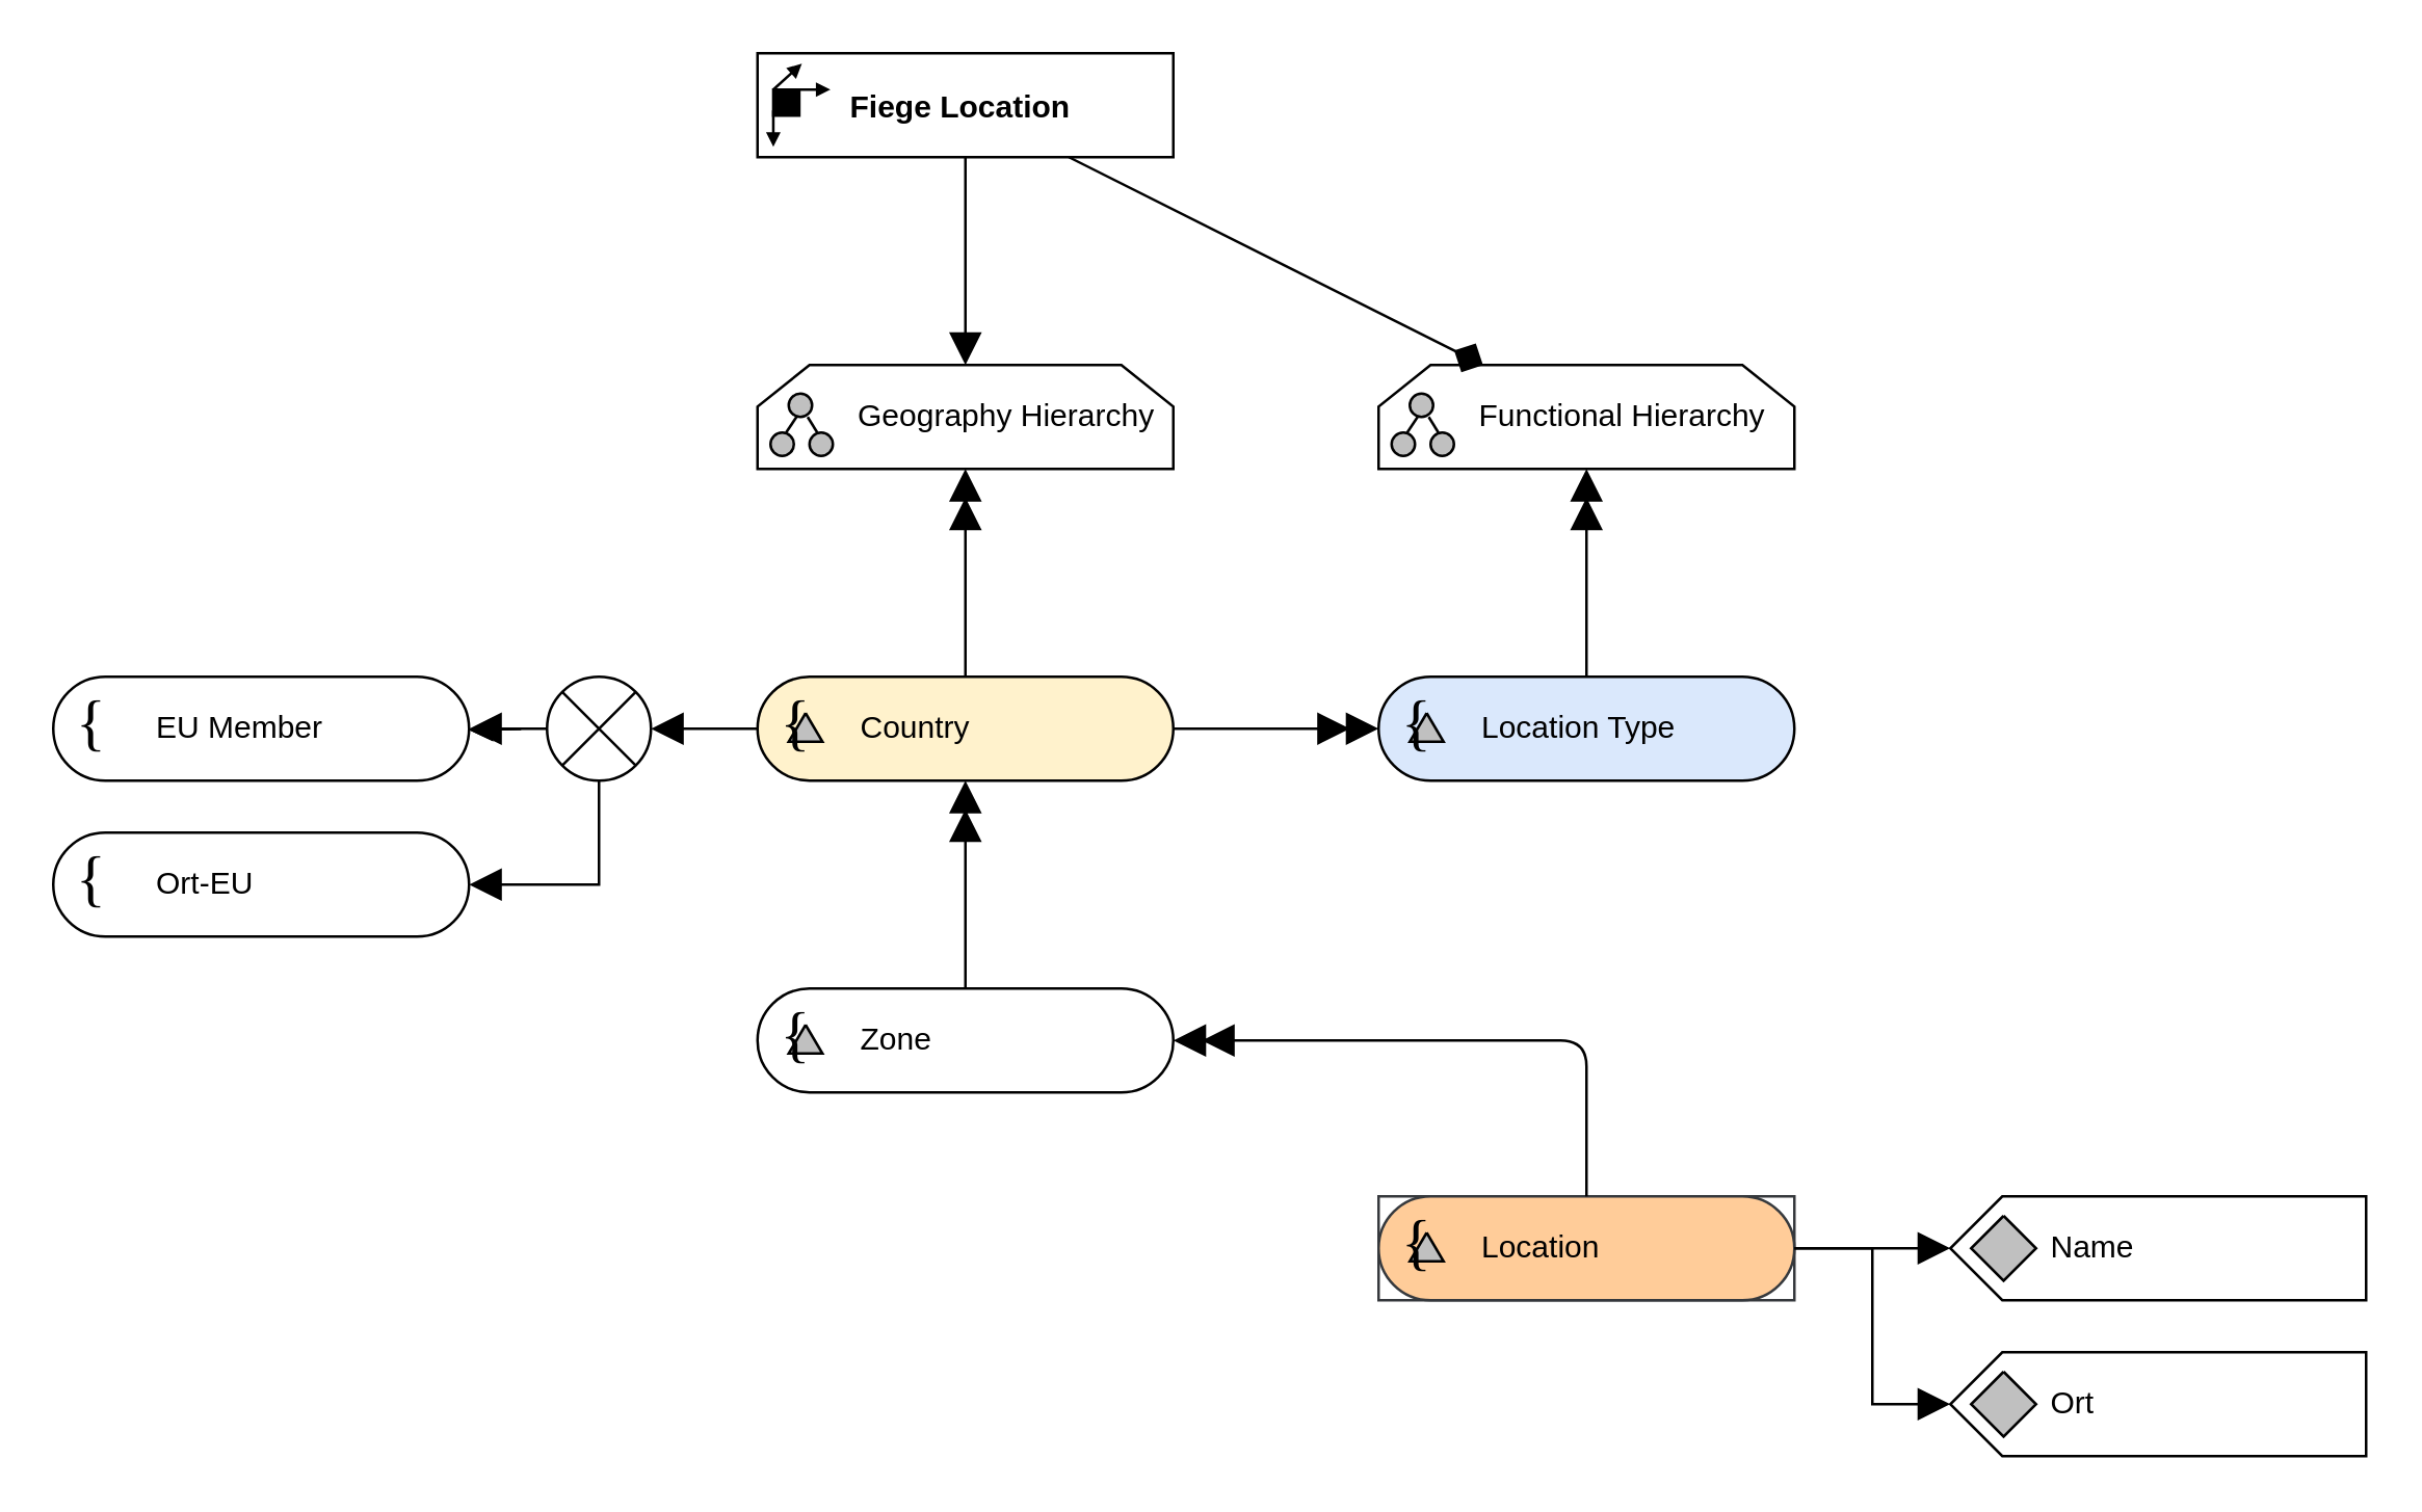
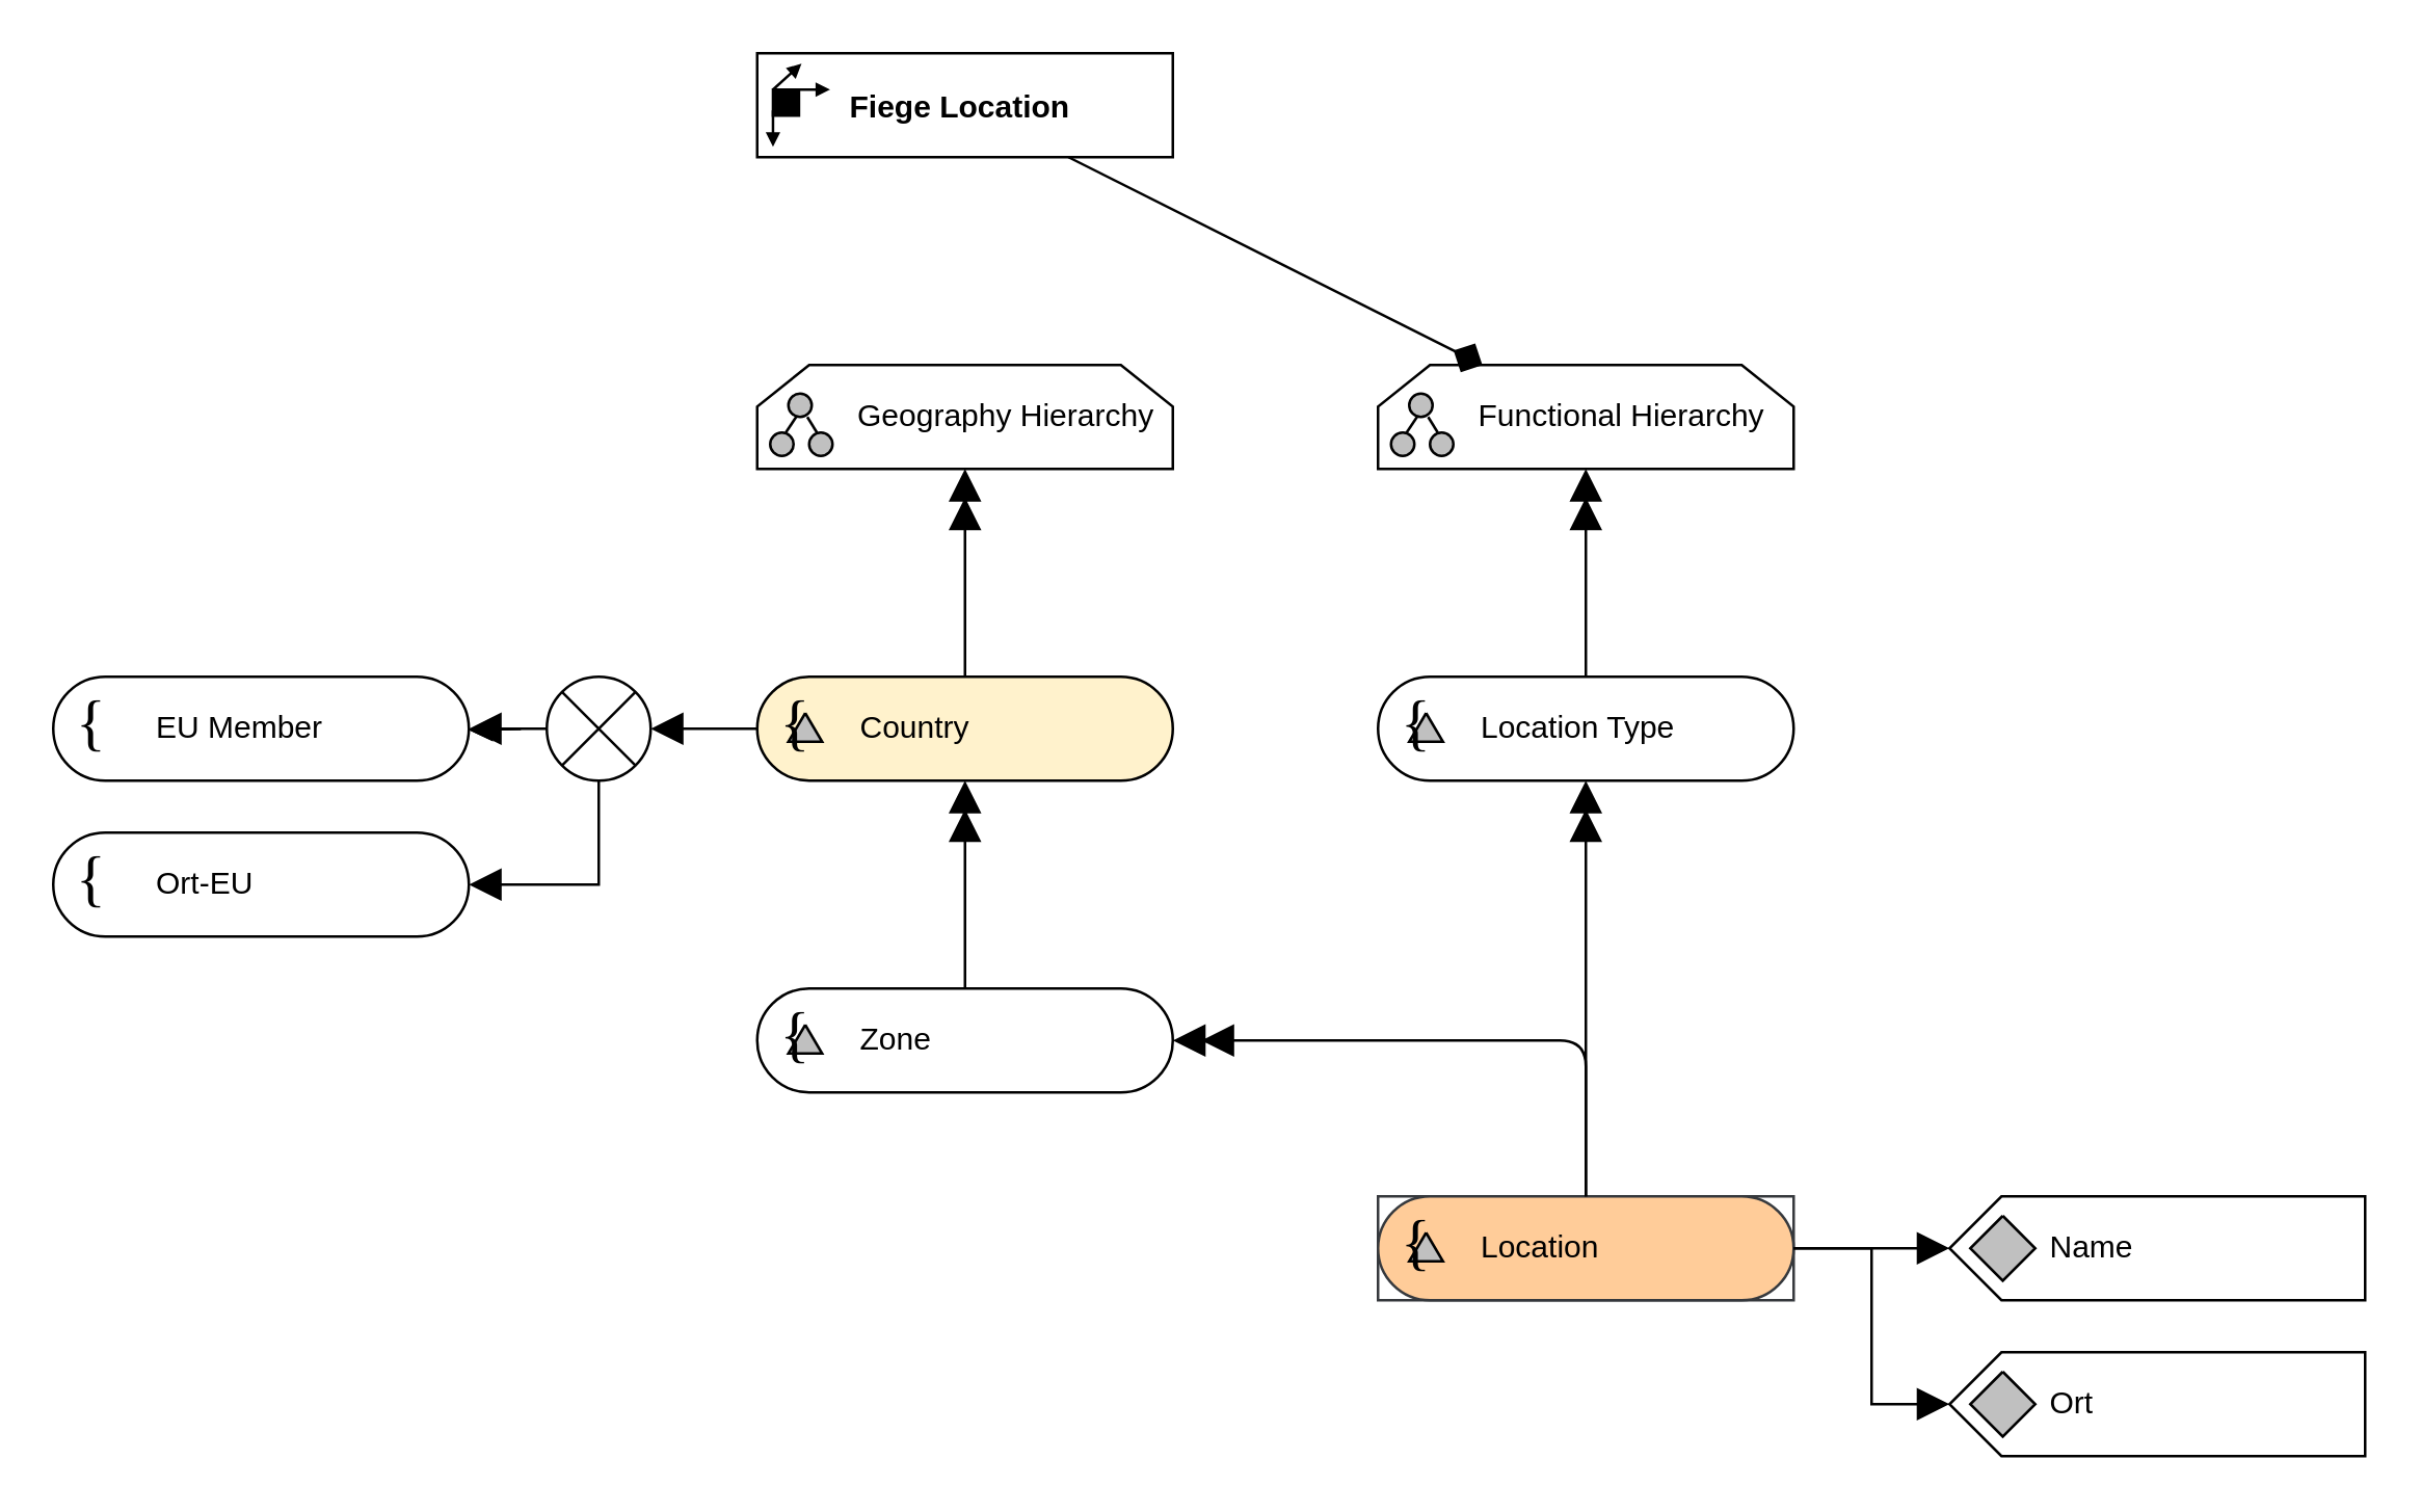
- <mxCell id="66" value="" style="vsdxID=5;edgeStyle=none;startArrow=none;endArrow=block;startSize=10;endSize=10;strokeColor=#000000;spacingTop=0;spacingBottom=0;spacingLeft=0;spacingRight=0;verticalAlign=middle;html=1;labelBackgroundColor=#FFFFFF;rounded=0;jumpStyle=arc;startFill=0;endFill=1;" edge="1" parent="1" source="9" target="2"><mxGeometry x="-152" y="-991" relative="1" as="geometry"><Array as="points" /><mxPoint x="210" y="10" as="sourcePoint" /><mxPoint x="210" y="90" as="targetPoint" /></mxGeometry></mxCell>
- <mxCell id="52" value="" style="vsdxID=5;edgeStyle=orthogonalEdgeStyle;startArrow=doubleBlock;endArrow=none;startSize=10;endSize=0;strokeColor=#000000;spacingTop=0;spacingBottom=0;spacingLeft=0;spacingRight=0;verticalAlign=middle;html=1;labelBackgroundColor=#FFFFFF;rounded=1;jumpStyle=arc;startFill=1;" edge="1" parent="1" source="42" target="32"><mxGeometry x="-152" y="-991" relative="1" as="geometry"><mxPoint x="620" y="190" as="sourcePoint" /><mxPoint x="620" y="270" as="targetPoint" /></mxGeometry></mxCell>
+ <mxCell id="52" value="" style="vsdxID=5;edgeStyle=orthogonalEdgeStyle;startArrow=doubleBlock;endArrow=none;startSize=10;endSize=0;strokeColor=#000000;spacingTop=0;spacingBottom=0;spacingLeft=0;spacingRight=0;verticalAlign=middle;html=1;labelBackgroundColor=#FFFFFF;rounded=1;jumpStyle=arc;startFill=1;" edge="1" parent="1" source="42" target="47"><mxGeometry x="-152" y="-991" relative="1" as="geometry"><mxPoint x="620" y="190" as="sourcePoint" /><mxPoint x="620" y="270" as="targetPoint" /></mxGeometry></mxCell>
- <mxCell id="42" value="Location Type" style="rounded=1;whiteSpace=wrap;html=1;arcSize=50;align=left;spacingLeft=38;fillColor=#dae8fc;" vertex="1" parent="41"><mxGeometry width="160" height="40" as="geometry" /></mxCell>
+ <mxCell id="42" value="Location Type" style="rounded=1;whiteSpace=wrap;html=1;arcSize=50;align=left;spacingLeft=38;" vertex="1" parent="41"><mxGeometry width="160" height="40" as="geometry" /></mxCell>
